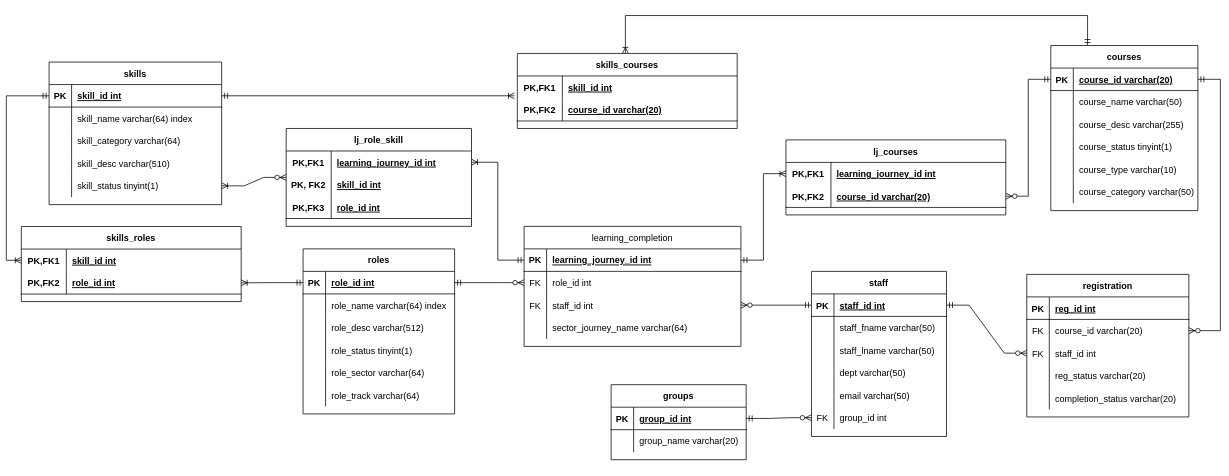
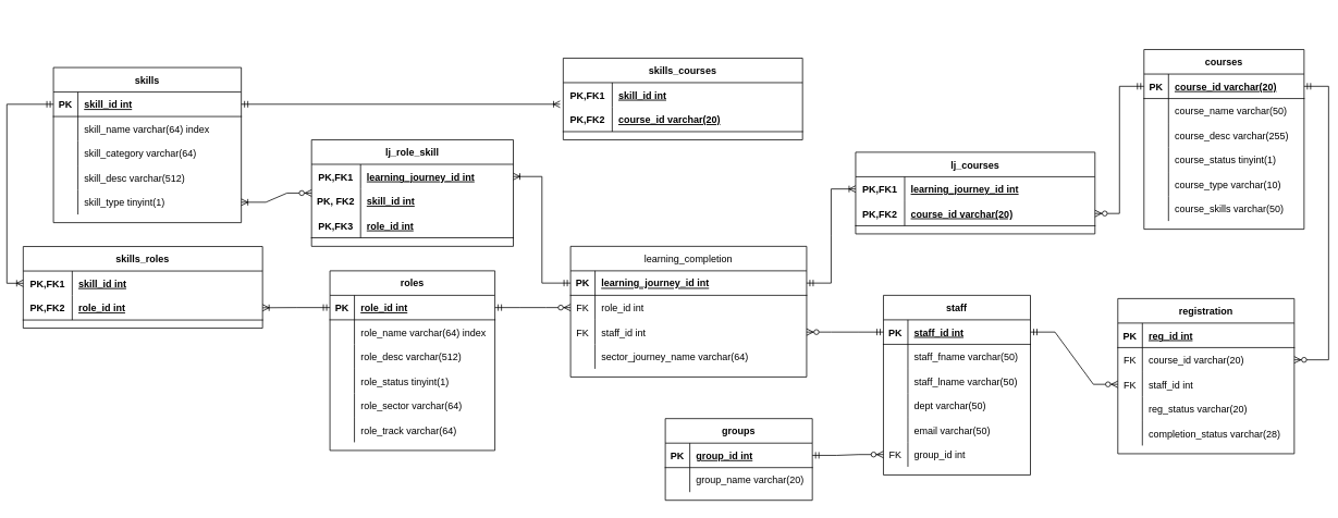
- <mxCell id="118" style="edgeStyle=orthogonalEdgeStyle;rounded=0;orthogonalLoop=1;jettySize=auto;html=1;startArrow=ERmandOne;startFill=0;endArrow=ERoneToMany;endFill=0;exitX=0.25;exitY=0;exitDx=0;exitDy=0;" parent="1" source="59" target="111" edge="1"><mxGeometry relative="1" as="geometry"><Array as="points"><mxPoint x="1442" y="20" /><mxPoint x="826" y="20" /></Array></mxGeometry></mxCell>
- <mxCell id="16" value="skill_desc varchar(510)" style="shape=partialRectangle;connectable=0;fillColor=none;top=0;left=0;bottom=0;right=0;align=left;spacingLeft=6;overflow=hidden;fontSize=12;" parent="14" vertex="1"><mxGeometry x="30" width="200" height="30" as="geometry"><mxRectangle width="200" height="30" as="alternateBounds" /></mxGeometry></mxCell>
+ <mxCell id="16" value="skill_desc varchar(512)" style="shape=partialRectangle;connectable=0;fillColor=none;top=0;left=0;bottom=0;right=0;align=left;spacingLeft=6;overflow=hidden;fontSize=12;" parent="14" vertex="1"><mxGeometry x="30" width="200" height="30" as="geometry"><mxRectangle width="200" height="30" as="alternateBounds" /></mxGeometry></mxCell>
- <mxCell id="19" value="skill_status tinyint(1)" style="shape=partialRectangle;connectable=0;fillColor=none;top=0;left=0;bottom=0;right=0;align=left;spacingLeft=6;overflow=hidden;fontSize=12;" parent="17" vertex="1"><mxGeometry x="30" width="200" height="30" as="geometry"><mxRectangle width="200" height="30" as="alternateBounds" /></mxGeometry></mxCell>
+ <mxCell id="19" value="skill_type tinyint(1)" style="shape=partialRectangle;connectable=0;fillColor=none;top=0;left=0;bottom=0;right=0;align=left;spacingLeft=6;overflow=hidden;fontSize=12;" parent="17" vertex="1"><mxGeometry x="30" width="200" height="30" as="geometry"><mxRectangle width="200" height="30" as="alternateBounds" /></mxGeometry></mxCell>
- <mxCell id="77" value="course_category varchar(50)" style="shape=partialRectangle;connectable=0;fillColor=none;top=0;left=0;bottom=0;right=0;align=left;spacingLeft=6;overflow=hidden;fontSize=12;" parent="75" vertex="1"><mxGeometry x="30" width="166" height="30" as="geometry"><mxRectangle width="166" height="30" as="alternateBounds" /></mxGeometry></mxCell>
+ <mxCell id="77" value="course_skills varchar(50)" style="shape=partialRectangle;connectable=0;fillColor=none;top=0;left=0;bottom=0;right=0;align=left;spacingLeft=6;overflow=hidden;fontSize=12;" parent="75" vertex="1"><mxGeometry x="30" width="166" height="30" as="geometry"><mxRectangle width="166" height="30" as="alternateBounds" /></mxGeometry></mxCell>
- <mxCell id="153" value="completion_status varchar(20)" style="shape=partialRectangle;connectable=0;fillColor=none;top=0;left=0;bottom=0;right=0;align=left;spacingLeft=6;overflow=hidden;" parent="151" vertex="1"><mxGeometry x="30" width="186" height="30" as="geometry"><mxRectangle width="186" height="30" as="alternateBounds" /></mxGeometry></mxCell>
+ <mxCell id="153" value="completion_status varchar(28)" style="shape=partialRectangle;connectable=0;fillColor=none;top=0;left=0;bottom=0;right=0;align=left;spacingLeft=6;overflow=hidden;" parent="151" vertex="1"><mxGeometry x="30" width="186" height="30" as="geometry"><mxRectangle width="186" height="30" as="alternateBounds" /></mxGeometry></mxCell>
